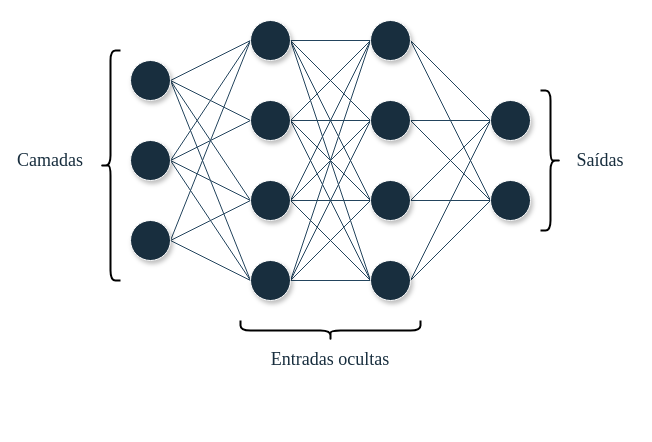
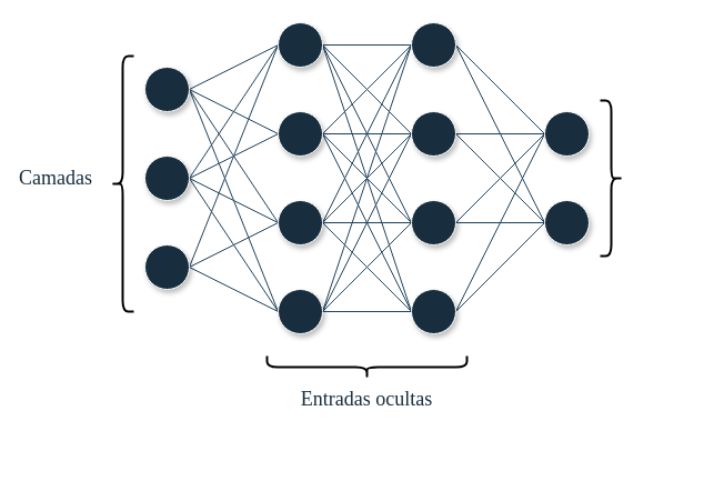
- <mxCell id="52" value="Saídas" style="text;html=1;strokeColor=none;fillColor=none;align=center;verticalAlign=middle;whiteSpace=wrap;rounded=0;fontColor=#182e3e;fontFamily=Lucida Console;fontSize=18;" parent="1" vertex="1"><mxGeometry x="570" y="145" width="60" height="30" as="geometry" /></mxCell>
